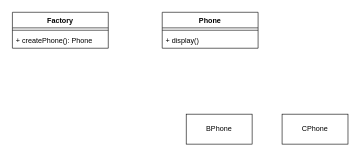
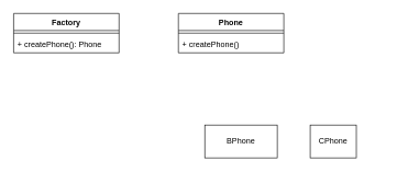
- <mxCell id="7" value="+ display()" style="text;strokeColor=none;fillColor=none;align=left;verticalAlign=top;spacingLeft=4;spacingRight=4;overflow=hidden;rotatable=0;points=[[0,0.5],[1,0.5]];portConstraint=eastwest;whiteSpace=wrap;html=1;" vertex="1" parent="5"><mxGeometry y="34" width="160" height="26" as="geometry" /></mxCell>
+ <mxCell id="7" value="+ createPhone()" style="text;strokeColor=none;fillColor=none;align=left;verticalAlign=top;spacingLeft=4;spacingRight=4;overflow=hidden;rotatable=0;points=[[0,0.5],[1,0.5]];portConstraint=eastwest;whiteSpace=wrap;html=1;" vertex="1" parent="5"><mxGeometry y="34" width="160" height="26" as="geometry" /></mxCell>
- <mxCell id="9" value="CPhone" style="html=1;whiteSpace=wrap;" vertex="1" parent="1"><mxGeometry x="470" y="190" width="110" height="50" as="geometry" /></mxCell>
+ <mxCell id="9" value="CPhone" style="html=1;whiteSpace=wrap;" vertex="1" parent="1"><mxGeometry x="470" y="190" width="70" height="50" as="geometry" /></mxCell>
